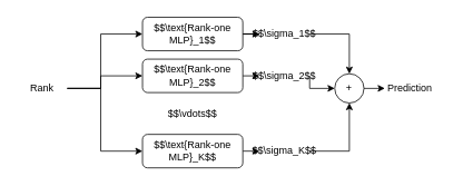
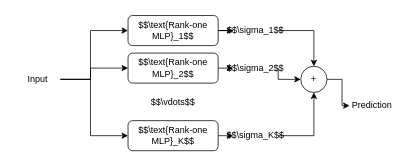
- <mxCell id="10" value="Rank" style="text;html=1;align=center;verticalAlign=middle;whiteSpace=wrap;rounded=0;" vertex="1" parent="1"><mxGeometry x="20" y="90" width="60" height="30" as="geometry" /></mxCell>
+ <mxCell id="10" value="Input" style="text;html=1;align=center;verticalAlign=middle;whiteSpace=wrap;rounded=0;" vertex="1" parent="1"><mxGeometry x="20" y="90" width="60" height="30" as="geometry" /></mxCell>
- <mxCell id="21" value="Prediction" style="text;html=1;align=center;verticalAlign=middle;whiteSpace=wrap;rounded=0;" vertex="1" parent="1"><mxGeometry x="460" y="90" width="60" height="30" as="geometry" /></mxCell>
+ <mxCell id="21" value="Prediction" style="text;html=1;align=center;verticalAlign=middle;whiteSpace=wrap;rounded=0;" vertex="1" parent="1"><mxGeometry x="465" y="125" width="60" height="30" as="geometry" /></mxCell>
